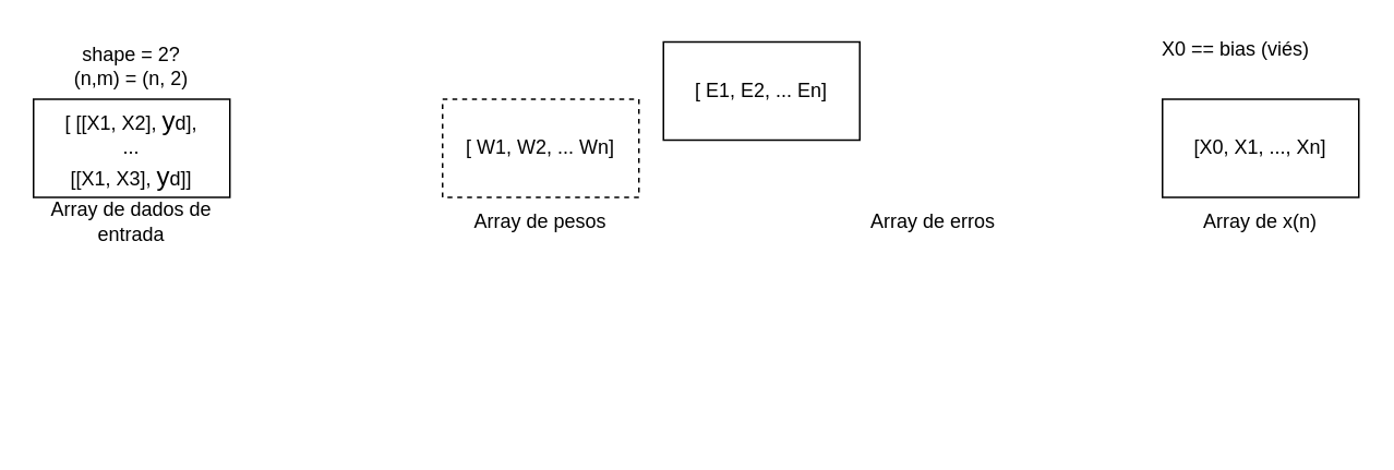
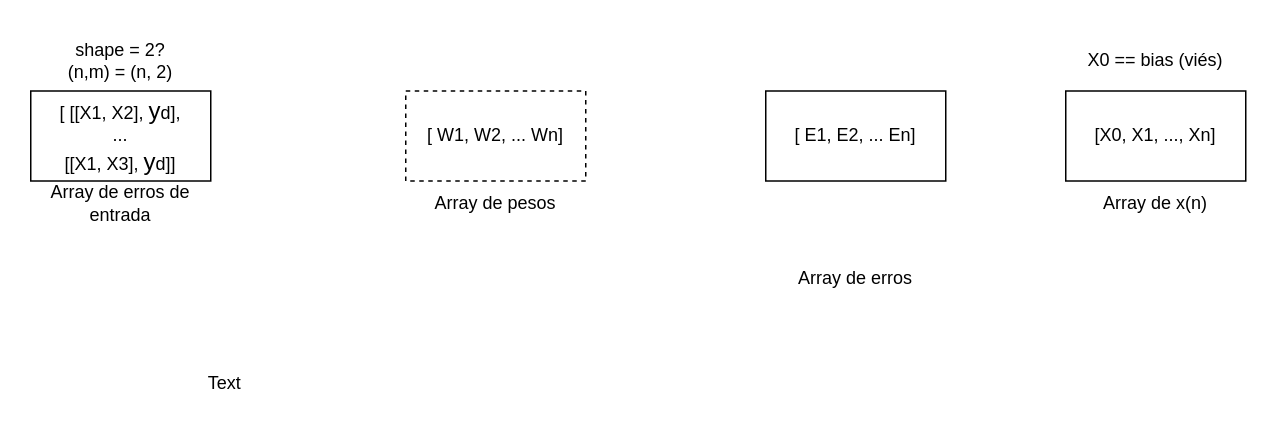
- <mxCell id="11" value="X0 == bias (viés)" style="text;html=1;strokeColor=none;fillColor=none;align=center;verticalAlign=middle;whiteSpace=wrap;rounded=0;" vertex="1" parent="1"><mxGeometry x="695" y="10" width="120" height="40" as="geometry" /></mxCell>
+ <mxCell id="11" value="X0 == bias (viés)" style="text;html=1;strokeColor=none;fillColor=none;align=center;verticalAlign=middle;whiteSpace=wrap;rounded=0;" vertex="1" parent="1"><mxGeometry x="710" y="20" width="120" height="40" as="geometry" /></mxCell>
- <mxCell id="7" value="[ E1, E2, ... En]" style="rounded=0;whiteSpace=wrap;html=1;" vertex="1" parent="1"><mxGeometry x="405" y="25" width="120" height="60" as="geometry" /></mxCell>
+ <mxCell id="7" value="[ E1, E2, ... En]" style="rounded=0;whiteSpace=wrap;html=1;" vertex="1" parent="1"><mxGeometry x="510" y="60" width="120" height="60" as="geometry" /></mxCell>
- <mxCell id="3" value="Array de dados de entrada" style="text;html=1;strokeColor=none;fillColor=none;align=center;verticalAlign=middle;whiteSpace=wrap;rounded=0;" vertex="1" parent="1"><mxGeometry x="25" y="120" width="110" height="30" as="geometry" /></mxCell>
+ <mxCell id="3" value="Array de erros de entrada" style="text;html=1;strokeColor=none;fillColor=none;align=center;verticalAlign=middle;whiteSpace=wrap;rounded=0;" vertex="1" parent="1"><mxGeometry x="25" y="120" width="110" height="30" as="geometry" /></mxCell>
- <mxCell id="8" value="Array de erros" style="text;html=1;strokeColor=none;fillColor=none;align=center;verticalAlign=middle;whiteSpace=wrap;rounded=0;" vertex="1" parent="1"><mxGeometry x="525" y="120" width="90" height="30" as="geometry" /></mxCell>
+ <mxCell id="8" value="Array de erros" style="text;html=1;strokeColor=none;fillColor=none;align=center;verticalAlign=middle;whiteSpace=wrap;rounded=0;" vertex="1" parent="1"><mxGeometry x="525" y="170" width="90" height="30" as="geometry" /></mxCell>
+ <mxCell id="12" value="Text" style="text;html=1;align=center;verticalAlign=middle;resizable=0;points=[];autosize=1;" vertex="1" parent="1"><mxGeometry x="129" y="245" width="40" height="20" as="geometry" /></mxCell>
